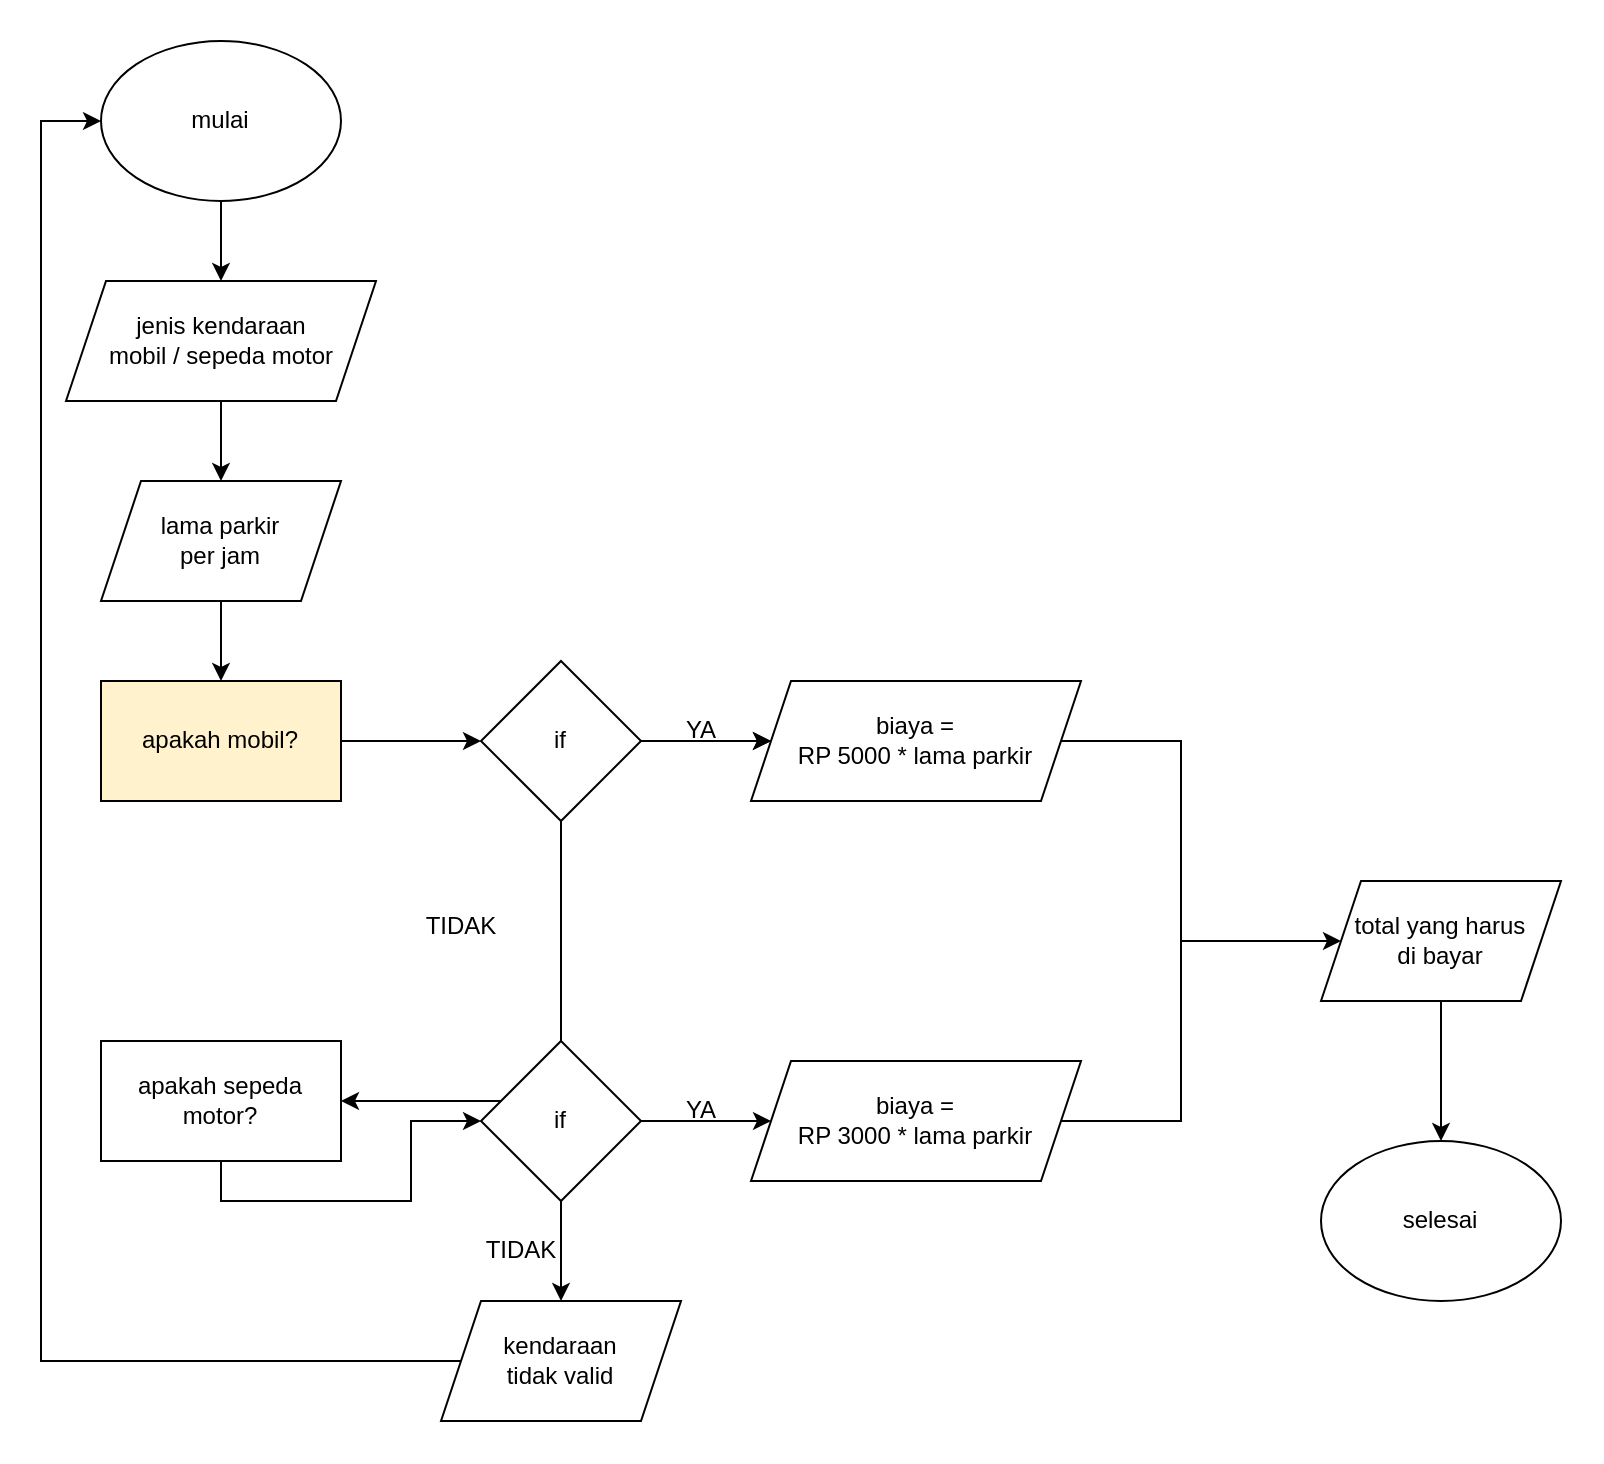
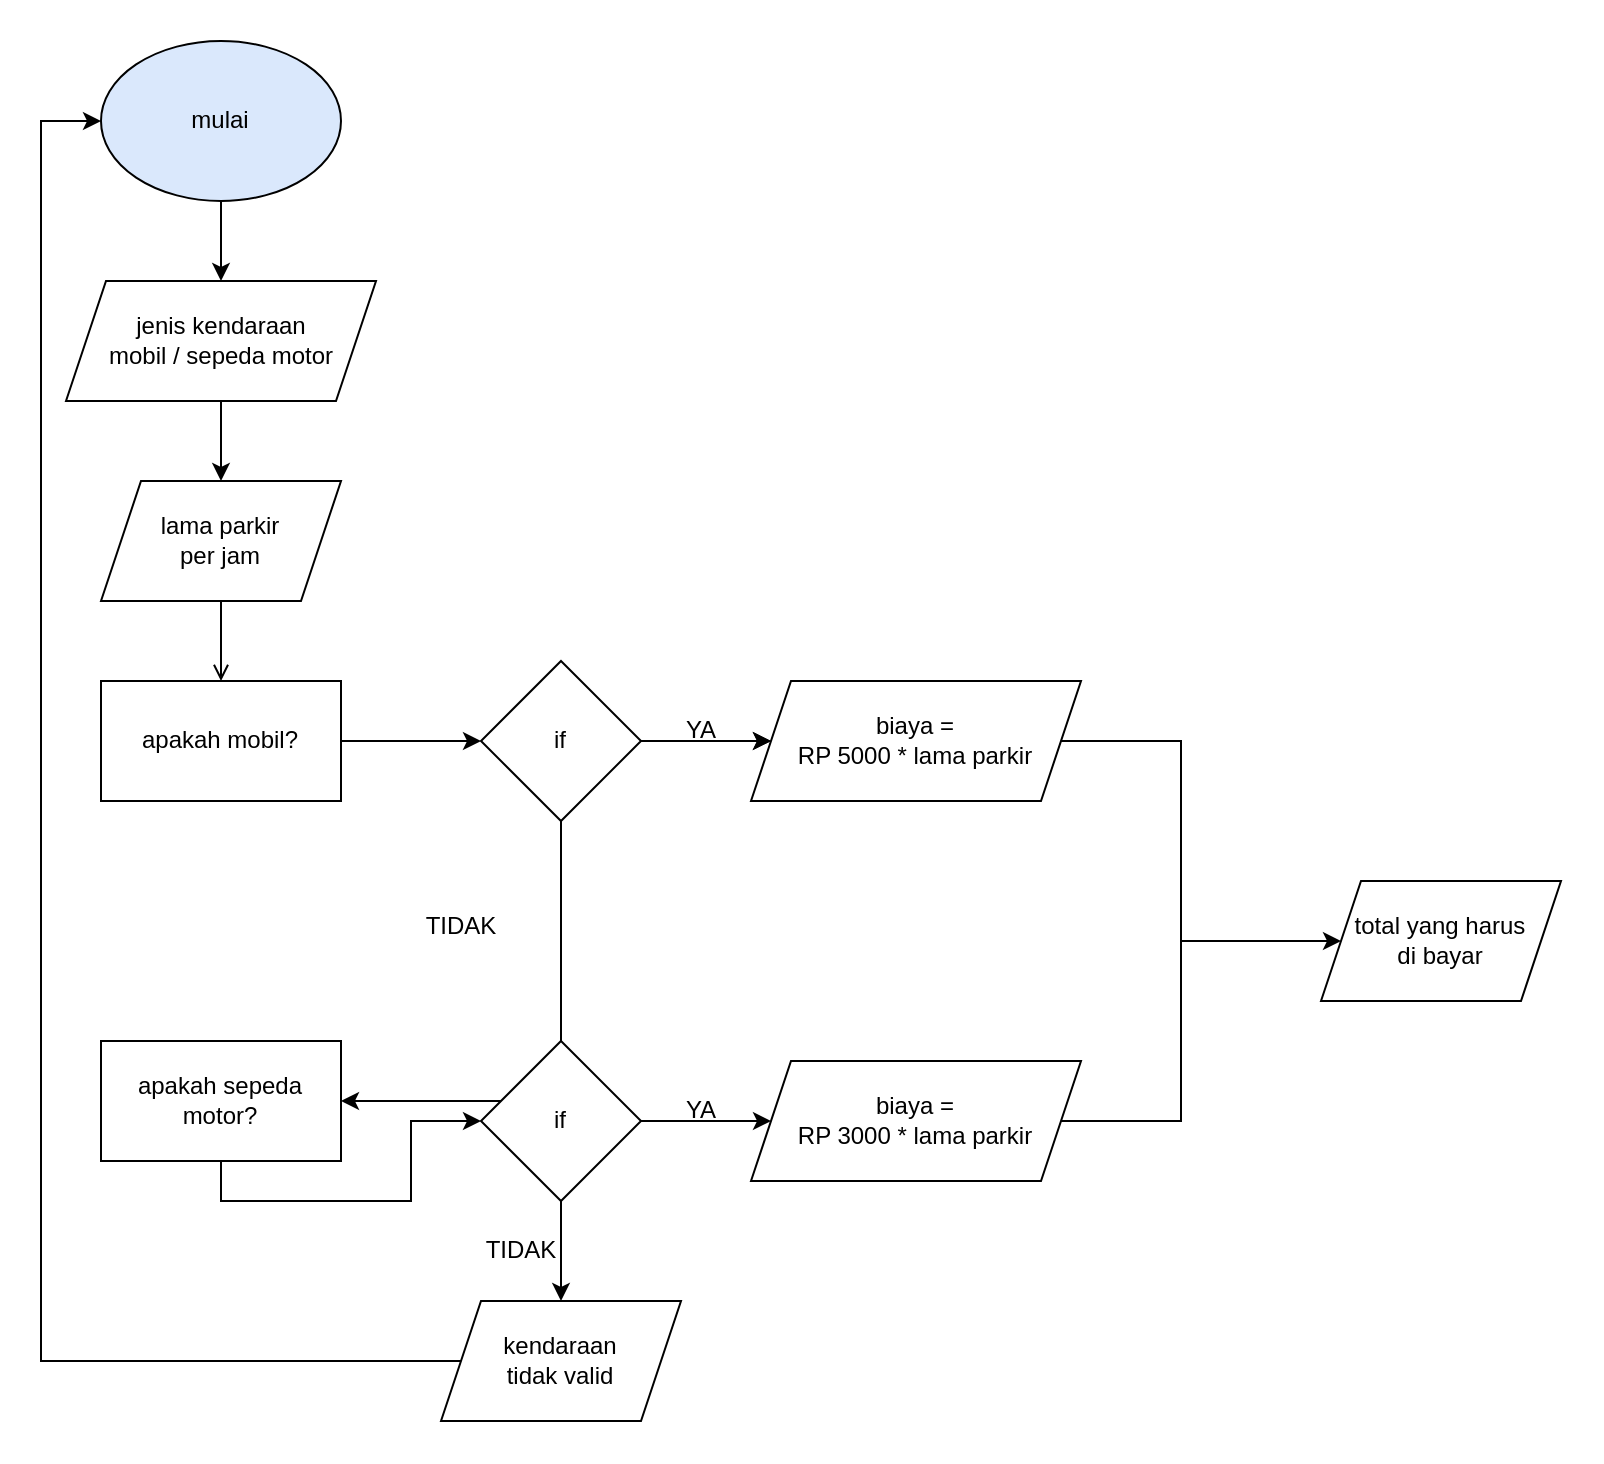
- <mxCell id="3" value="mulai" style="ellipse;whiteSpace=wrap;html=1;" vertex="1" parent="1"><mxGeometry x="50" y="20" width="120" height="80" as="geometry" /></mxCell>
+ <mxCell id="3" value="mulai" style="ellipse;whiteSpace=wrap;html=1;fillColor=#dae8fc;" vertex="1" parent="1"><mxGeometry x="50" y="20" width="120" height="80" as="geometry" /></mxCell>
- <mxCell id="10" style="edgeStyle=orthogonalEdgeStyle;rounded=0;orthogonalLoop=1;jettySize=auto;html=1;exitX=0.5;exitY=1;exitDx=0;exitDy=0;entryX=0.5;entryY=0;entryDx=0;entryDy=0;" edge="1" parent="1" source="11" target="7"><mxGeometry relative="1" as="geometry" /></mxCell>
+ <mxCell id="10" style="edgeStyle=orthogonalEdgeStyle;rounded=0;orthogonalLoop=1;jettySize=auto;html=1;exitX=0.5;exitY=1;exitDx=0;exitDy=0;entryX=0.5;entryY=0;entryDx=0;entryDy=0;endArrow=open;" edge="1" parent="1" source="11" target="7"><mxGeometry relative="1" as="geometry" /></mxCell>
- <mxCell id="7" value="apakah mobil?" style="rounded=0;whiteSpace=wrap;html=1;fillColor=#fff2cc;" vertex="1" parent="1"><mxGeometry x="50" y="340" width="120" height="60" as="geometry" /></mxCell>
+ <mxCell id="7" value="apakah mobil?" style="rounded=0;whiteSpace=wrap;html=1;" vertex="1" parent="1"><mxGeometry x="50" y="340" width="120" height="60" as="geometry" /></mxCell>
- <mxCell id="24" style="edgeStyle=orthogonalEdgeStyle;rounded=0;orthogonalLoop=1;jettySize=auto;html=1;exitX=0.5;exitY=1;exitDx=0;exitDy=0;entryX=0.5;entryY=0;entryDx=0;entryDy=0;" edge="1" parent="1" source="25" target="27"><mxGeometry relative="1" as="geometry" /></mxCell>
- <mxCell id="27" value="selesai" style="ellipse;whiteSpace=wrap;html=1;" vertex="1" parent="1"><mxGeometry x="660" y="570" width="120" height="80" as="geometry" /></mxCell>
